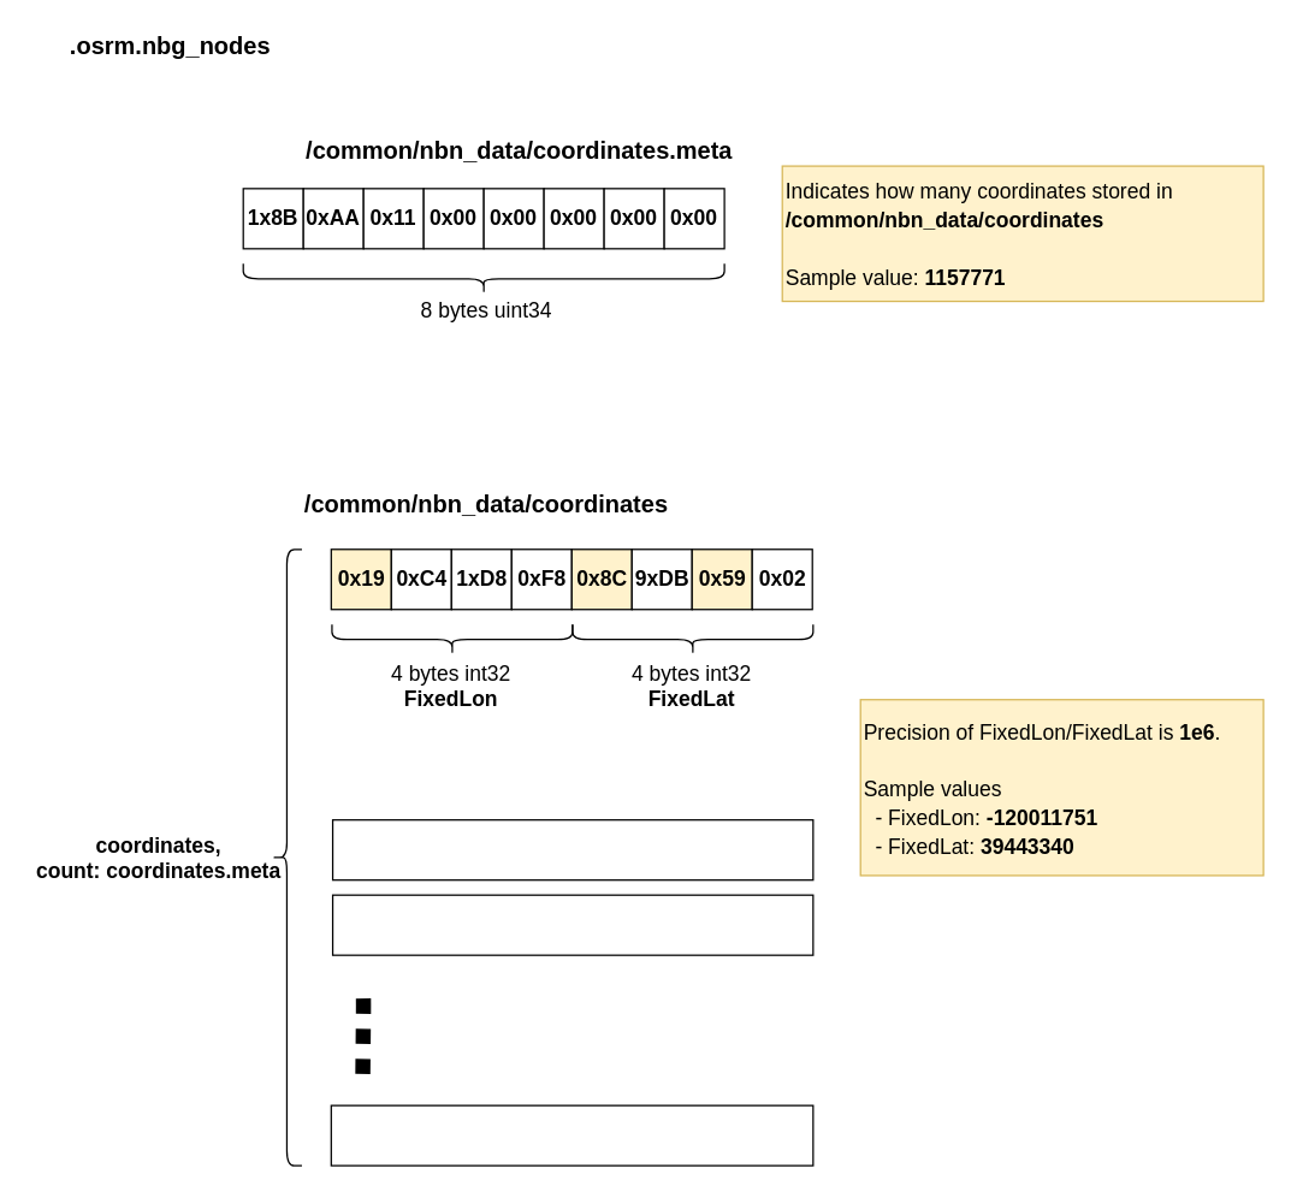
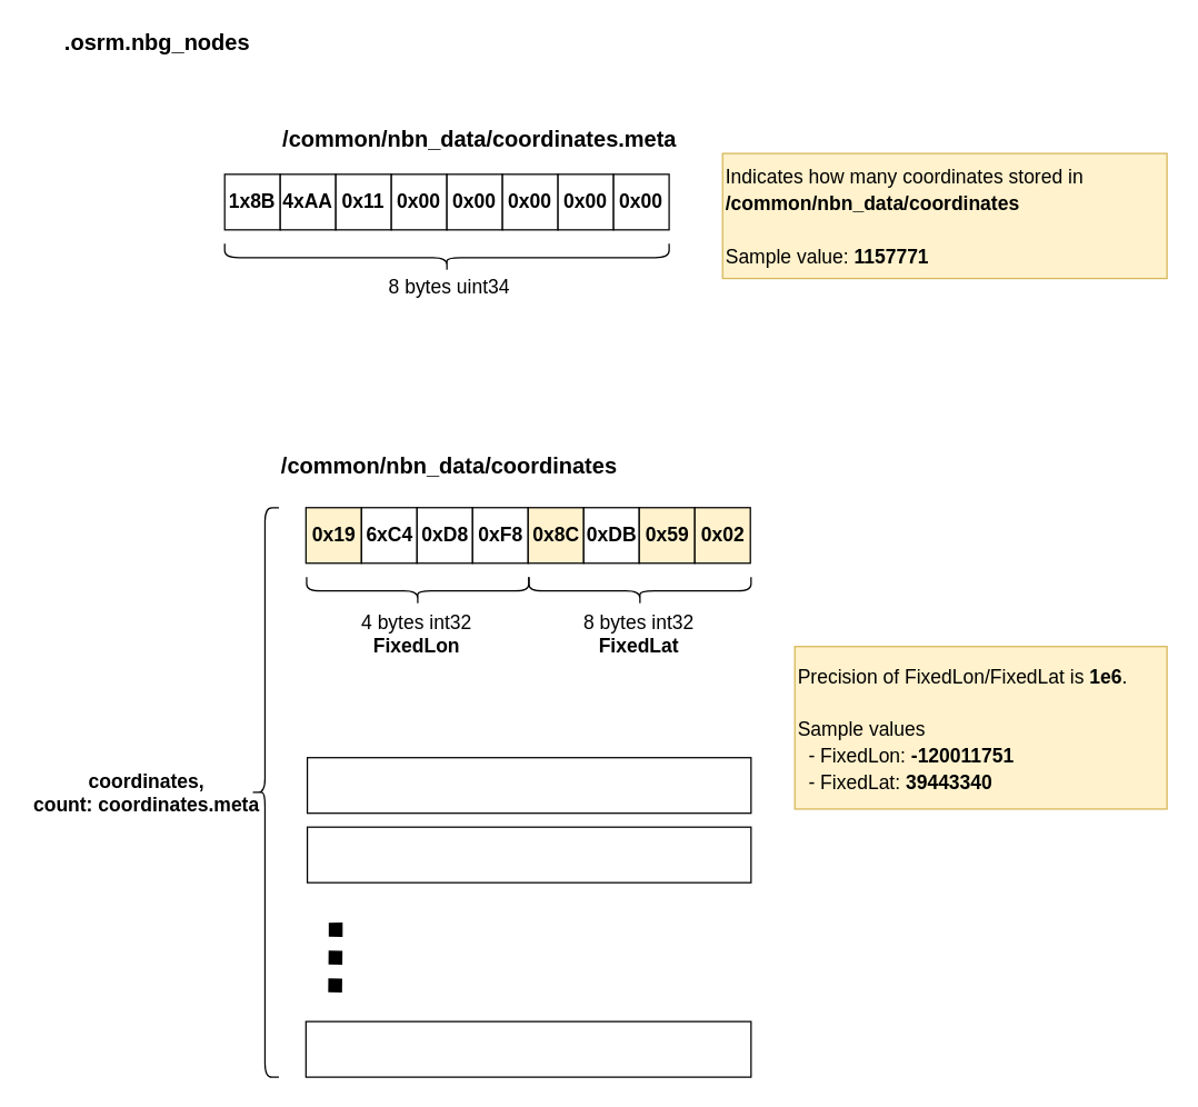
- <mxCell id="3" value="0xAA" style="rounded=0;whiteSpace=wrap;html=1;fontStyle=1;fontSize=14;" parent="1" vertex="1"><mxGeometry x="201" y="125" width="40" height="40" as="geometry" /></mxCell>
+ <mxCell id="3" value="4xAA" style="rounded=0;whiteSpace=wrap;html=1;fontStyle=1;fontSize=14;" parent="1" vertex="1"><mxGeometry x="201" y="125" width="40" height="40" as="geometry" /></mxCell>
- <mxCell id="17" value="0xC4" style="rounded=0;whiteSpace=wrap;html=1;fontStyle=1;fontSize=14;" parent="1" vertex="1"><mxGeometry x="259.5" y="365" width="40" height="40" as="geometry" /></mxCell>
+ <mxCell id="17" value="6xC4" style="rounded=0;whiteSpace=wrap;html=1;fontStyle=1;fontSize=14;" parent="1" vertex="1"><mxGeometry x="259.5" y="365" width="40" height="40" as="geometry" /></mxCell>
- <mxCell id="18" value="1xD8" style="rounded=0;whiteSpace=wrap;html=1;fontStyle=1;fontSize=14;" parent="1" vertex="1"><mxGeometry x="299.5" y="365" width="40" height="40" as="geometry" /></mxCell>
+ <mxCell id="18" value="0xD8" style="rounded=0;whiteSpace=wrap;html=1;fontStyle=1;fontSize=14;" parent="1" vertex="1"><mxGeometry x="299.5" y="365" width="40" height="40" as="geometry" /></mxCell>
- <mxCell id="21" value="9xDB" style="rounded=0;whiteSpace=wrap;html=1;fontStyle=1;fontSize=14;" parent="1" vertex="1"><mxGeometry x="419.5" y="365" width="40" height="40" as="geometry" /></mxCell>
+ <mxCell id="21" value="0xDB" style="rounded=0;whiteSpace=wrap;html=1;fontStyle=1;fontSize=14;" parent="1" vertex="1"><mxGeometry x="419.5" y="365" width="40" height="40" as="geometry" /></mxCell>
- <mxCell id="23" value="0x02" style="rounded=0;whiteSpace=wrap;html=1;fontStyle=1;fontSize=14;" parent="1" vertex="1"><mxGeometry x="499.5" y="365" width="40" height="40" as="geometry" /></mxCell>
+ <mxCell id="23" value="0x02" style="rounded=0;whiteSpace=wrap;html=1;fontStyle=1;fontSize=14;fillColor=#fff2cc;" parent="1" vertex="1"><mxGeometry x="499.5" y="365" width="40" height="40" as="geometry" /></mxCell>
- <mxCell id="34" value="4 bytes int32&lt;br&gt;&lt;b&gt;FixedLat&lt;/b&gt;&lt;b&gt;&lt;br&gt;&lt;/b&gt;" style="text;html=1;strokeColor=none;fillColor=none;align=center;verticalAlign=middle;whiteSpace=wrap;rounded=0;fontSize=14;" parent="1" vertex="1"><mxGeometry x="359.5" y="428.5" width="199" height="55" as="geometry" /></mxCell>
+ <mxCell id="34" value="8 bytes int32&lt;br&gt;&lt;b&gt;FixedLat&lt;/b&gt;&lt;b&gt;&lt;br&gt;&lt;/b&gt;" style="text;html=1;strokeColor=none;fillColor=none;align=center;verticalAlign=middle;whiteSpace=wrap;rounded=0;fontSize=14;" parent="1" vertex="1"><mxGeometry x="359.5" y="428.5" width="199" height="55" as="geometry" /></mxCell>
